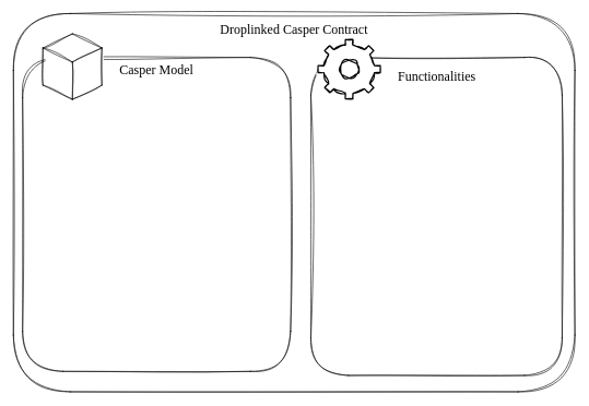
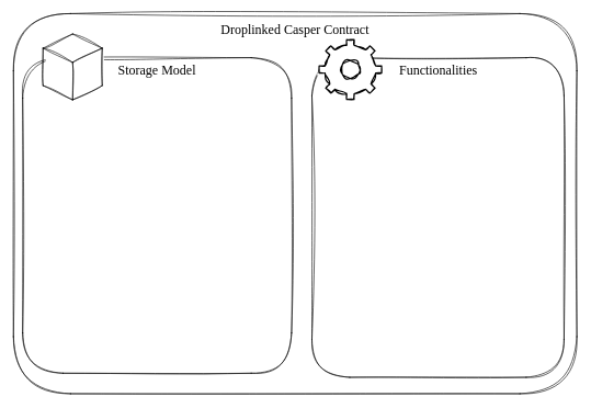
- <mxCell id="7" value="Casper Model" style="text;html=1;align=center;verticalAlign=middle;resizable=0;points=[];autosize=1;strokeColor=none;fillColor=none;fontSize=20;fontFamily=Architects Daughter;" vertex="1" parent="3"><mxGeometry x="141.996" y="66.994" width="153" height="36" as="geometry" /></mxCell>
+ <mxCell id="7" value="Storage Model" style="text;html=1;align=center;verticalAlign=middle;resizable=0;points=[];autosize=1;strokeColor=none;fillColor=none;fontSize=20;fontFamily=Architects Daughter;" vertex="1" parent="3"><mxGeometry x="141.996" y="66.994" width="153" height="36" as="geometry" /></mxCell>
- <mxCell id="9" value="Functionalities" style="text;html=1;align=center;verticalAlign=middle;resizable=0;points=[];autosize=1;strokeColor=none;fillColor=none;fontSize=20;fontFamily=Architects Daughter;" vertex="1" parent="3"><mxGeometry x="573.264" y="77" width="145" height="36" as="geometry" /></mxCell>
+ <mxCell id="9" value="Functionalities" style="text;html=1;align=center;verticalAlign=middle;resizable=0;points=[];autosize=1;strokeColor=none;fillColor=none;fontSize=20;fontFamily=Architects Daughter;" vertex="1" parent="3"><mxGeometry x="573.264" y="67.0" width="145" height="36" as="geometry" /></mxCell>
